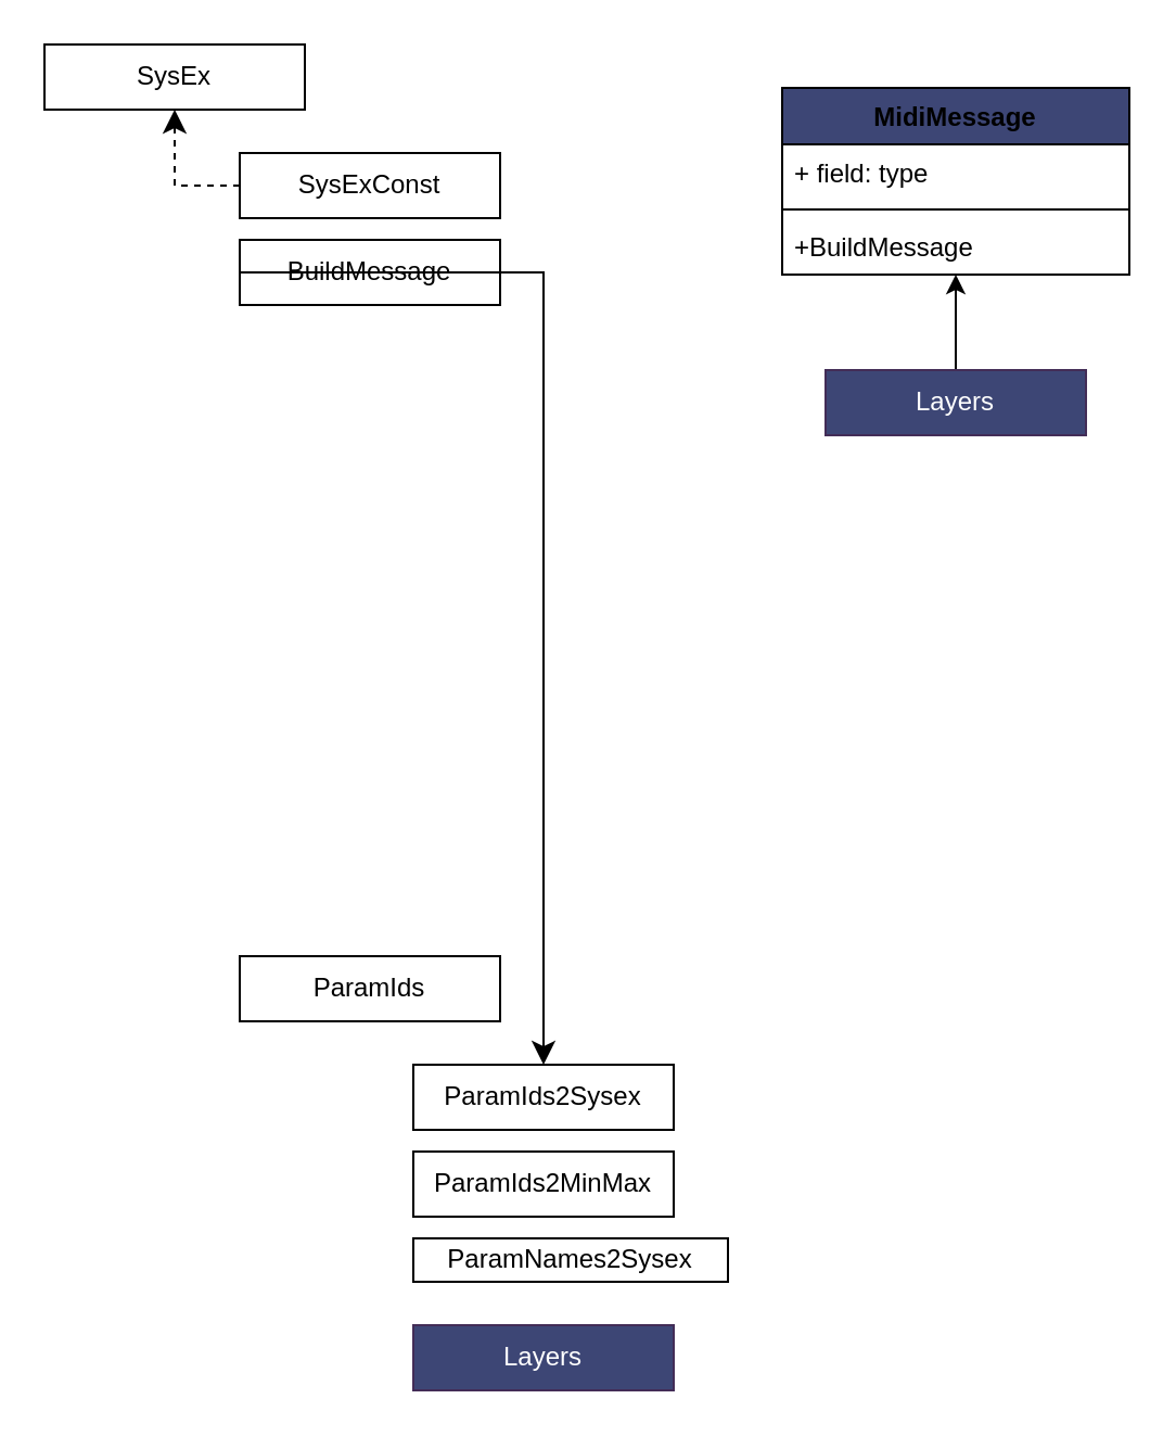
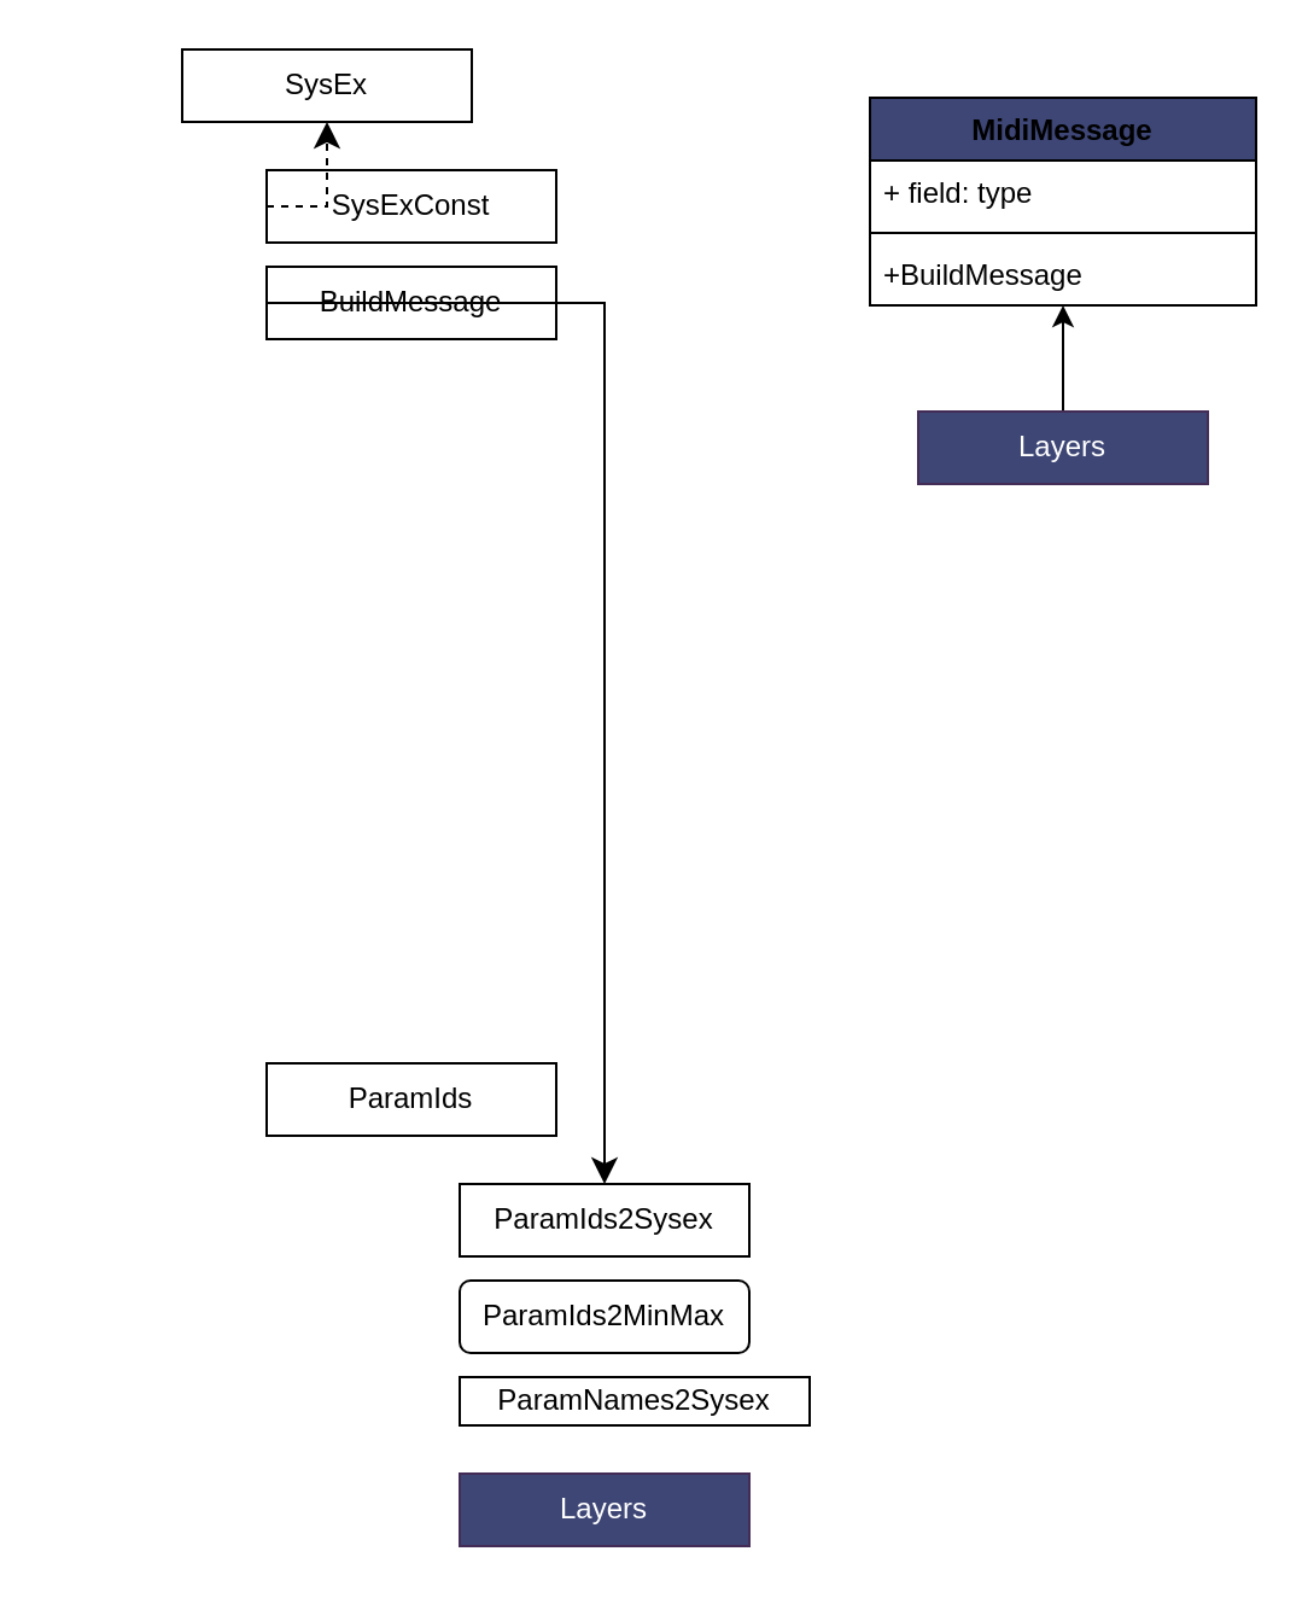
- <mxCell id="2" value="SysEx" style="rounded=0;whiteSpace=wrap;html=1;" vertex="1" parent="1"><mxGeometry x="20" y="20" width="120" height="30" as="geometry" /></mxCell>
+ <mxCell id="2" value="SysEx" style="rounded=0;whiteSpace=wrap;html=1;" vertex="1" parent="1"><mxGeometry x="75" y="20" width="120" height="30" as="geometry" /></mxCell>
- <mxCell id="8" value="ParamIds2MinMax" style="rounded=0;whiteSpace=wrap;html=1;" vertex="1" parent="1"><mxGeometry x="190" y="530" width="120" height="30" as="geometry" /></mxCell>
+ <mxCell id="8" value="ParamIds2MinMax" style="whiteSpace=wrap;html=1;rounded=1;" vertex="1" parent="1"><mxGeometry x="190" y="530" width="120" height="30" as="geometry" /></mxCell>
